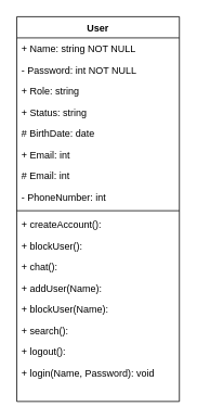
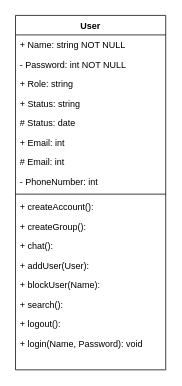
- <mxCell id="7" value="# BirthDate: date " style="text;strokeColor=none;fillColor=none;align=left;verticalAlign=top;spacingLeft=4;spacingRight=4;overflow=hidden;rotatable=0;points=[[0,0.5],[1,0.5]];portConstraint=eastwest;" parent="2" vertex="1"><mxGeometry y="130" width="200" height="26" as="geometry" /></mxCell>
+ <mxCell id="7" value="# Status: date " style="text;strokeColor=none;fillColor=none;align=left;verticalAlign=top;spacingLeft=4;spacingRight=4;overflow=hidden;rotatable=0;points=[[0,0.5],[1,0.5]];portConstraint=eastwest;" parent="2" vertex="1"><mxGeometry y="130" width="200" height="26" as="geometry" /></mxCell>
- <mxCell id="13" value="+ blockUser(): " style="text;strokeColor=none;fillColor=none;align=left;verticalAlign=top;spacingLeft=4;spacingRight=4;overflow=hidden;rotatable=0;points=[[0,0.5],[1,0.5]];portConstraint=eastwest;" parent="2" vertex="1"><mxGeometry y="268" width="200" height="26" as="geometry" /></mxCell>
+ <mxCell id="13" value="+ createGroup(): " style="text;strokeColor=none;fillColor=none;align=left;verticalAlign=top;spacingLeft=4;spacingRight=4;overflow=hidden;rotatable=0;points=[[0,0.5],[1,0.5]];portConstraint=eastwest;" parent="2" vertex="1"><mxGeometry y="268" width="200" height="26" as="geometry" /></mxCell>
- <mxCell id="15" value="+ addUser(Name): " style="text;strokeColor=none;fillColor=none;align=left;verticalAlign=top;spacingLeft=4;spacingRight=4;overflow=hidden;rotatable=0;points=[[0,0.5],[1,0.5]];portConstraint=eastwest;" parent="2" vertex="1"><mxGeometry y="320" width="200" height="26" as="geometry" /></mxCell>
+ <mxCell id="15" value="+ addUser(User): " style="text;strokeColor=none;fillColor=none;align=left;verticalAlign=top;spacingLeft=4;spacingRight=4;overflow=hidden;rotatable=0;points=[[0,0.5],[1,0.5]];portConstraint=eastwest;" parent="2" vertex="1"><mxGeometry y="320" width="200" height="26" as="geometry" /></mxCell>
